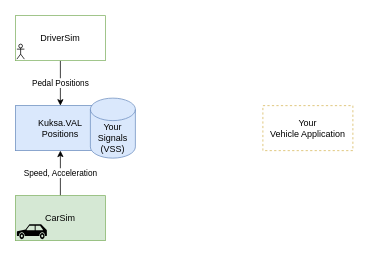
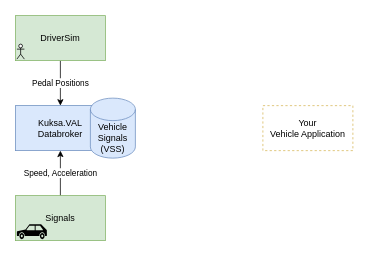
- <mxCell id="7" value="DriverSim" style="rounded=0;whiteSpace=wrap;html=1;fillColor=#ffffff;strokeColor=#82b366;" vertex="1" parent="1"><mxGeometry x="20" y="20" width="120" height="60" as="geometry" /></mxCell>
+ <mxCell id="7" value="DriverSim" style="rounded=0;whiteSpace=wrap;html=1;fillColor=#d5e8d4;strokeColor=#82b366;" vertex="1" parent="1"><mxGeometry x="20" y="20" width="120" height="60" as="geometry" /></mxCell>
- <mxCell id="2" value="Kuksa.VAL&lt;br&gt;Positions" style="rounded=0;whiteSpace=wrap;html=1;fillColor=#dae8fc;strokeColor=#6c8ebf;" vertex="1" parent="1"><mxGeometry x="20" y="140" width="120" height="60" as="geometry" /></mxCell>
+ <mxCell id="2" value="Kuksa.VAL&lt;br&gt;Databroker" style="rounded=0;whiteSpace=wrap;html=1;fillColor=#dae8fc;strokeColor=#6c8ebf;" vertex="1" parent="1"><mxGeometry x="20" y="140" width="120" height="60" as="geometry" /></mxCell>
- <mxCell id="3" value="Your&lt;br&gt;Signals&lt;br&gt;(VSS)" style="shape=cylinder3;whiteSpace=wrap;html=1;boundedLbl=1;backgroundOutline=1;size=15;fillColor=#dae8fc;strokeColor=#6c8ebf;" vertex="1" parent="1"><mxGeometry x="120" y="130" width="60" height="80" as="geometry" /></mxCell>
+ <mxCell id="3" value="Vehicle&lt;br&gt;Signals&lt;br&gt;(VSS)" style="shape=cylinder3;whiteSpace=wrap;html=1;boundedLbl=1;backgroundOutline=1;size=15;fillColor=#dae8fc;strokeColor=#6c8ebf;" vertex="1" parent="1"><mxGeometry x="120" y="130" width="60" height="80" as="geometry" /></mxCell>
- <mxCell id="5" value="CarSim" style="rounded=0;whiteSpace=wrap;html=1;fillColor=#d5e8d4;strokeColor=#82b366;" vertex="1" parent="1"><mxGeometry x="20" y="260" width="120" height="60" as="geometry" /></mxCell>
+ <mxCell id="5" value="Signals" style="rounded=0;whiteSpace=wrap;html=1;fillColor=#d5e8d4;strokeColor=#82b366;" vertex="1" parent="1"><mxGeometry x="20" y="260" width="120" height="60" as="geometry" /></mxCell>
